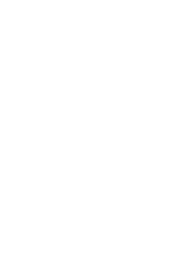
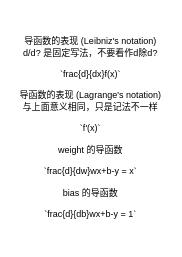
+ <mxCell id="2" value="导函数的表现 (Leibniz's notation)&lt;br&gt;d/d? 是固定写法，不要看作d除d?&lt;br&gt;&lt;br&gt;`frac{d}{dx}f(x)`&lt;br&gt;&lt;br&gt;导函数的表现 (Lagrange's notation)&lt;br&gt;与上面意义相同，只是记法不一样&lt;br&gt;&lt;br&gt;`f'(x)`&lt;br&gt;&lt;br&gt;weight 的导函数&lt;br&gt;&lt;br&gt;`frac{d}{dw}wx+b-y = x`&lt;br&gt;&lt;br&gt;bias 的导函数&lt;br&gt;&lt;br&gt;`frac{d}{db}wx+b-y = 1`&lt;br&gt;&lt;div&gt;&lt;/div&gt;" style="text;html=1;strokeColor=none;fillColor=none;align=center;verticalAlign=middle;whiteSpace=wrap;rounded=0;" parent="1" vertex="1"><mxGeometry x="20" y="20" width="200" height="300" as="geometry" /></mxCell>
